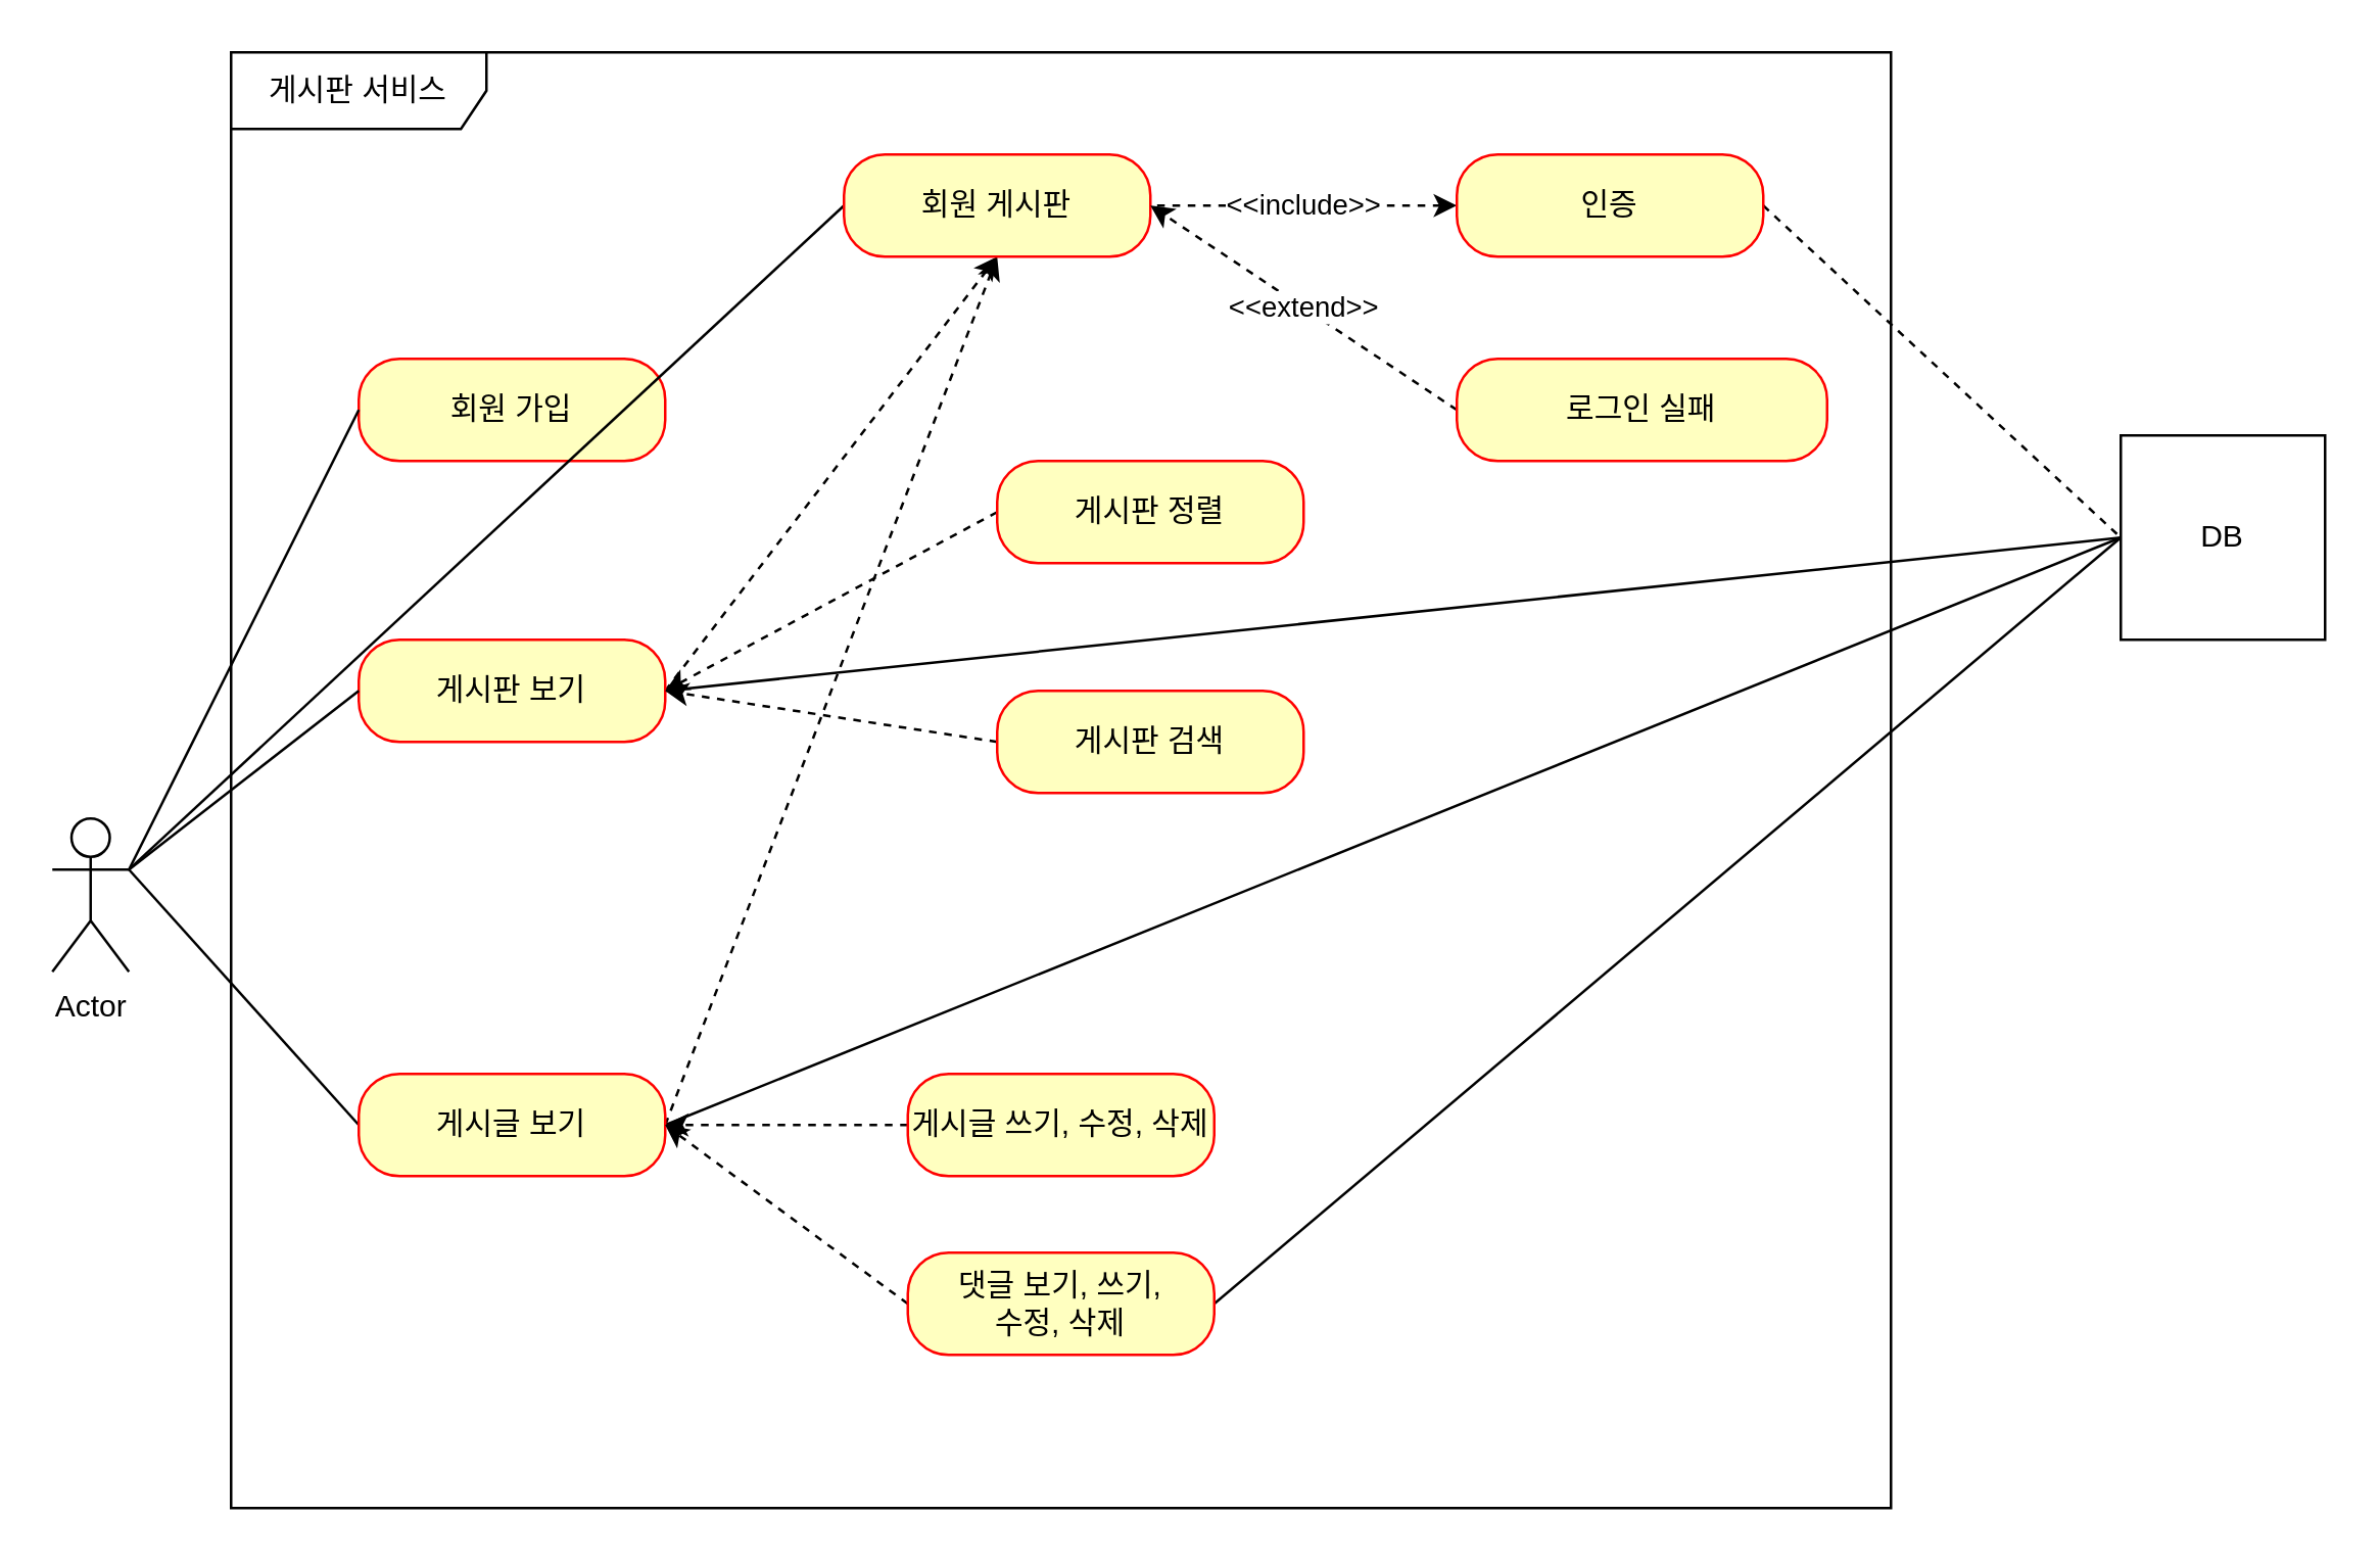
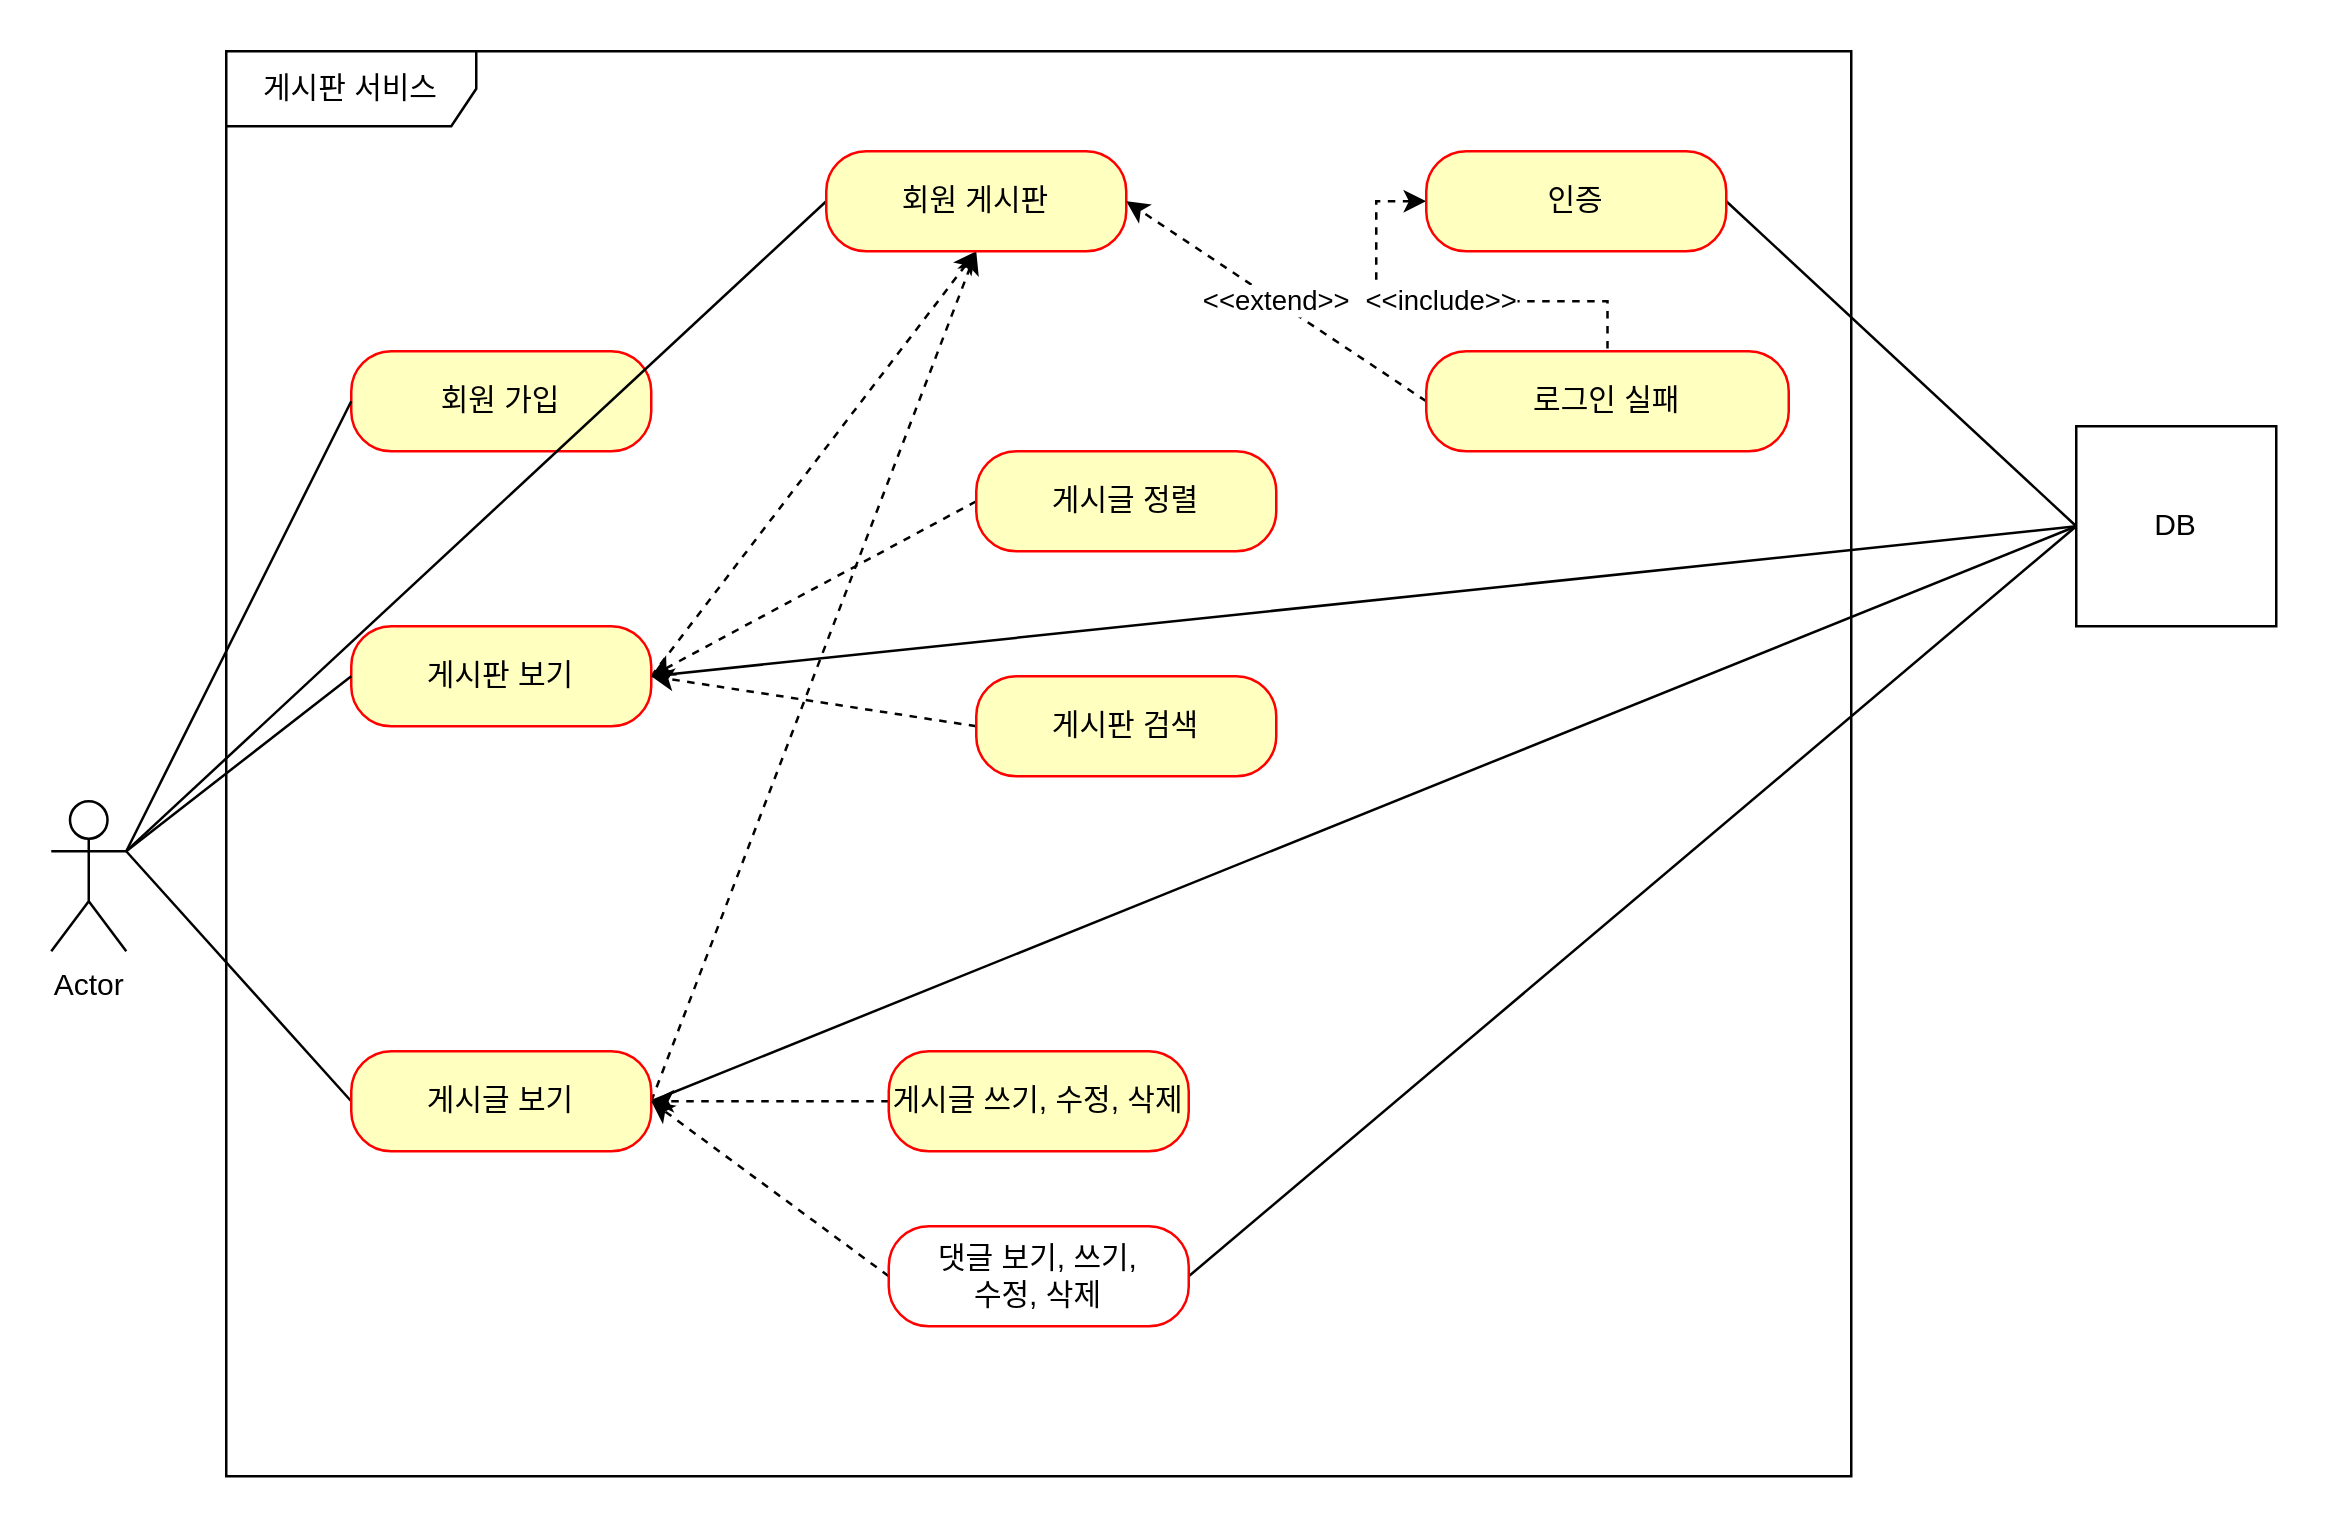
- <mxCell id="14" value="&amp;lt;&amp;lt;include&amp;gt;&amp;gt;" style="edgeStyle=orthogonalEdgeStyle;rounded=0;orthogonalLoop=1;jettySize=auto;html=1;exitX=0;exitY=0.5;exitDx=0;exitDy=0;entryX=1;entryY=0.5;entryDx=0;entryDy=0;endArrow=none;endFill=0;dashed=1;startArrow=classic;startFill=1;" edge="1" parent="1" source="16" target="13"><mxGeometry relative="1" as="geometry" /></mxCell>
+ <mxCell id="14" value="&amp;lt;&amp;lt;include&amp;gt;&amp;gt;" style="edgeStyle=orthogonalEdgeStyle;rounded=0;orthogonalLoop=1;jettySize=auto;html=1;exitX=0;exitY=0.5;exitDx=0;exitDy=0;endArrow=none;endFill=0;dashed=1;startArrow=classic;startFill=1;" edge="1" parent="1" source="16" target="18"><mxGeometry relative="1" as="geometry" /></mxCell>
- <mxCell id="15" style="rounded=0;orthogonalLoop=1;jettySize=auto;html=1;exitX=1;exitY=0.5;exitDx=0;exitDy=0;entryX=0;entryY=0.5;entryDx=0;entryDy=0;endArrow=none;endFill=0;dashed=1;" edge="1" parent="1" source="16" target="30"><mxGeometry relative="1" as="geometry" /></mxCell>
+ <mxCell id="15" style="rounded=0;orthogonalLoop=1;jettySize=auto;html=1;exitX=1;exitY=0.5;exitDx=0;exitDy=0;entryX=0;entryY=0.5;entryDx=0;entryDy=0;endArrow=none;endFill=0;" edge="1" parent="1" source="16" target="30"><mxGeometry relative="1" as="geometry" /></mxCell>
- <mxCell id="20" value="게시판 정렬" style="rounded=1;whiteSpace=wrap;html=1;arcSize=40;fontColor=#000000;fillColor=#ffffc0;strokeColor=#ff0000;" vertex="1" parent="1"><mxGeometry x="390" y="180" width="120" height="40" as="geometry" /></mxCell>
+ <mxCell id="20" value="게시글 정렬" style="rounded=1;whiteSpace=wrap;html=1;arcSize=40;fontColor=#000000;fillColor=#ffffc0;strokeColor=#ff0000;" vertex="1" parent="1"><mxGeometry x="390" y="180" width="120" height="40" as="geometry" /></mxCell>
- <mxCell id="27" value="댓글 보기, 쓰기, &lt;br&gt;수정, 삭제" style="rounded=1;whiteSpace=wrap;html=1;arcSize=40;fontColor=#000000;fillColor=#ffffc0;strokeColor=#ff0000;" vertex="1" parent="1"><mxGeometry x="355" y="490" width="120" height="40" as="geometry" /></mxCell>
+ <mxCell id="27" value="댓글 보기, 쓰기, &lt;br&gt;수정, 삭제" style="rounded=1;whiteSpace=wrap;html=1;arcSize=40;fontColor=#000000;fillColor=#ffffff;strokeColor=#ff0000;" vertex="1" parent="1"><mxGeometry x="355" y="490" width="120" height="40" as="geometry" /></mxCell>
